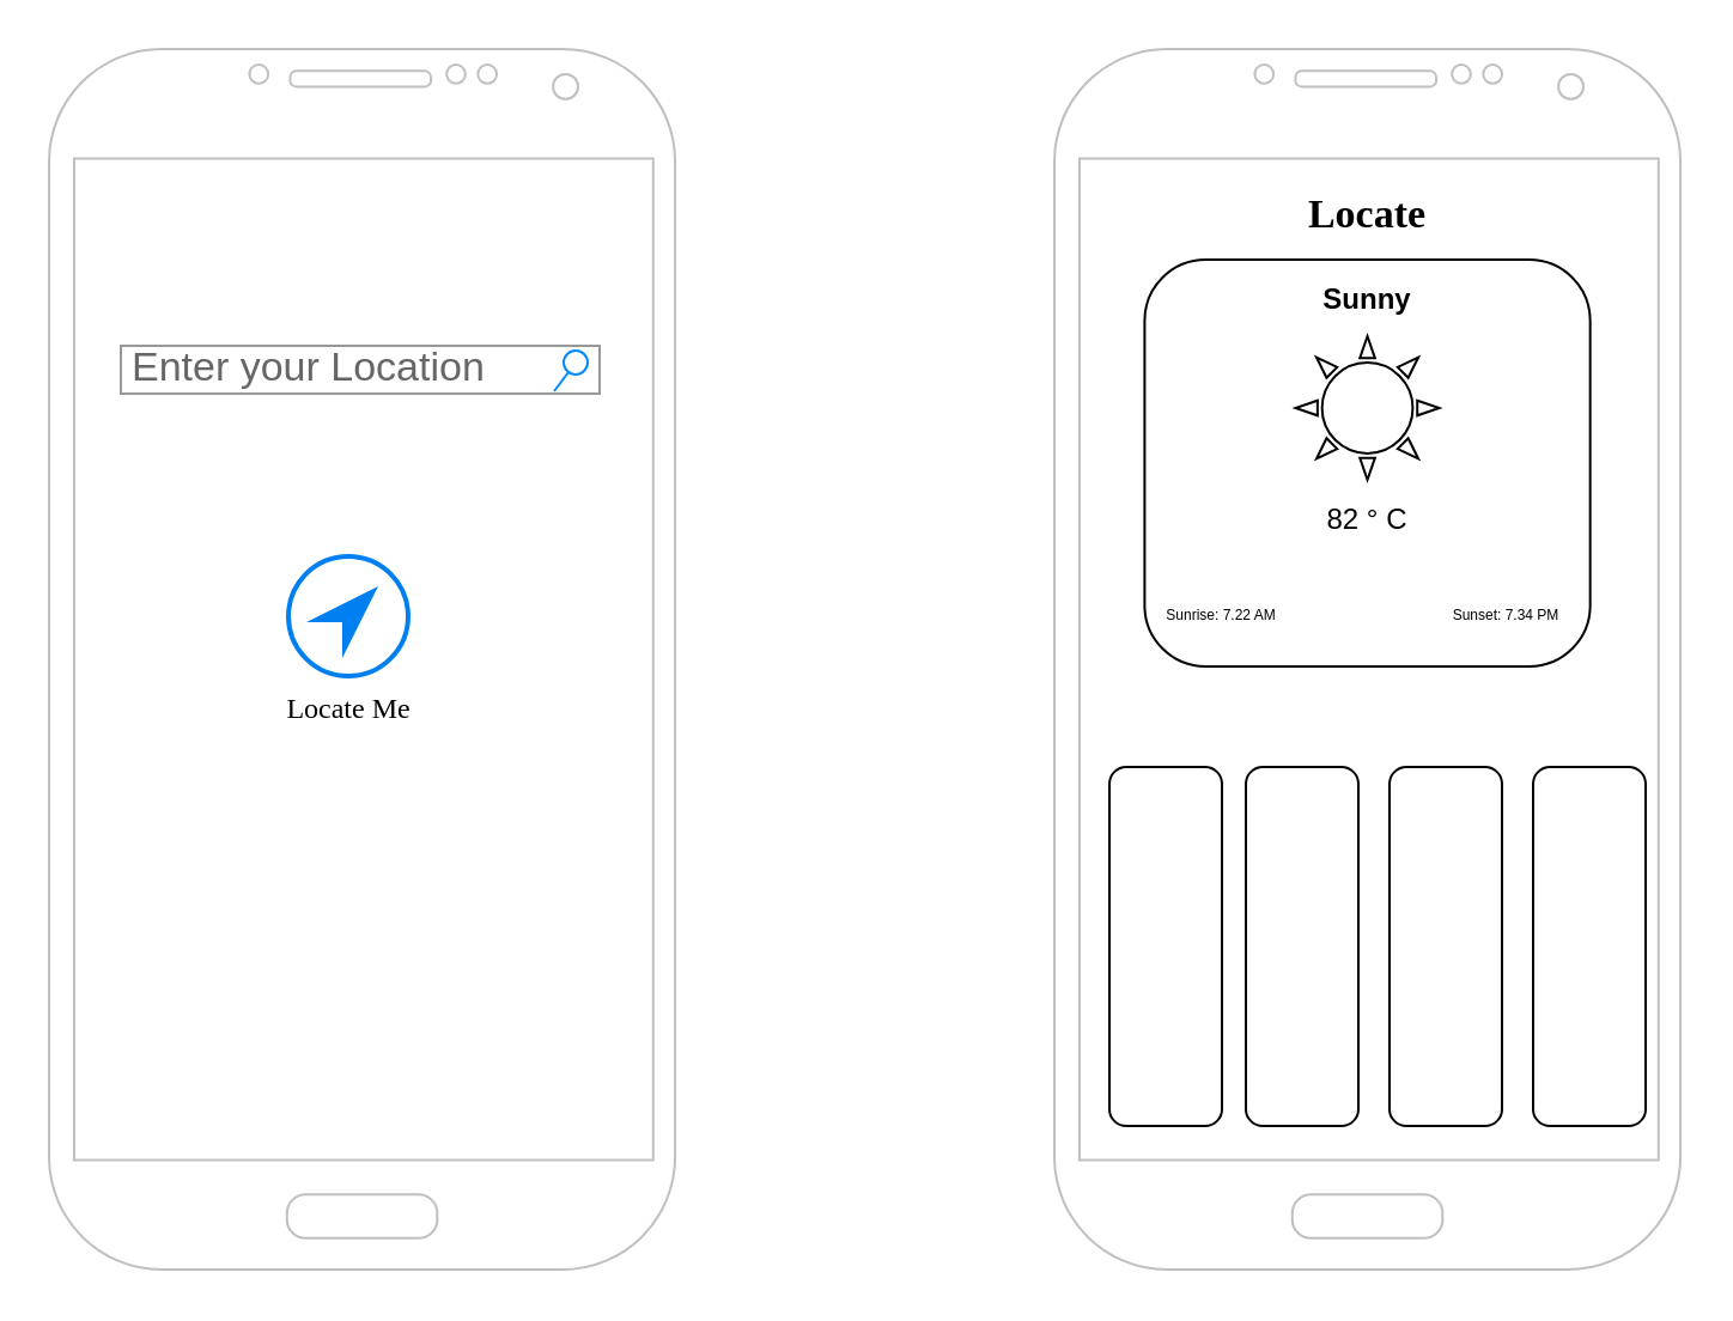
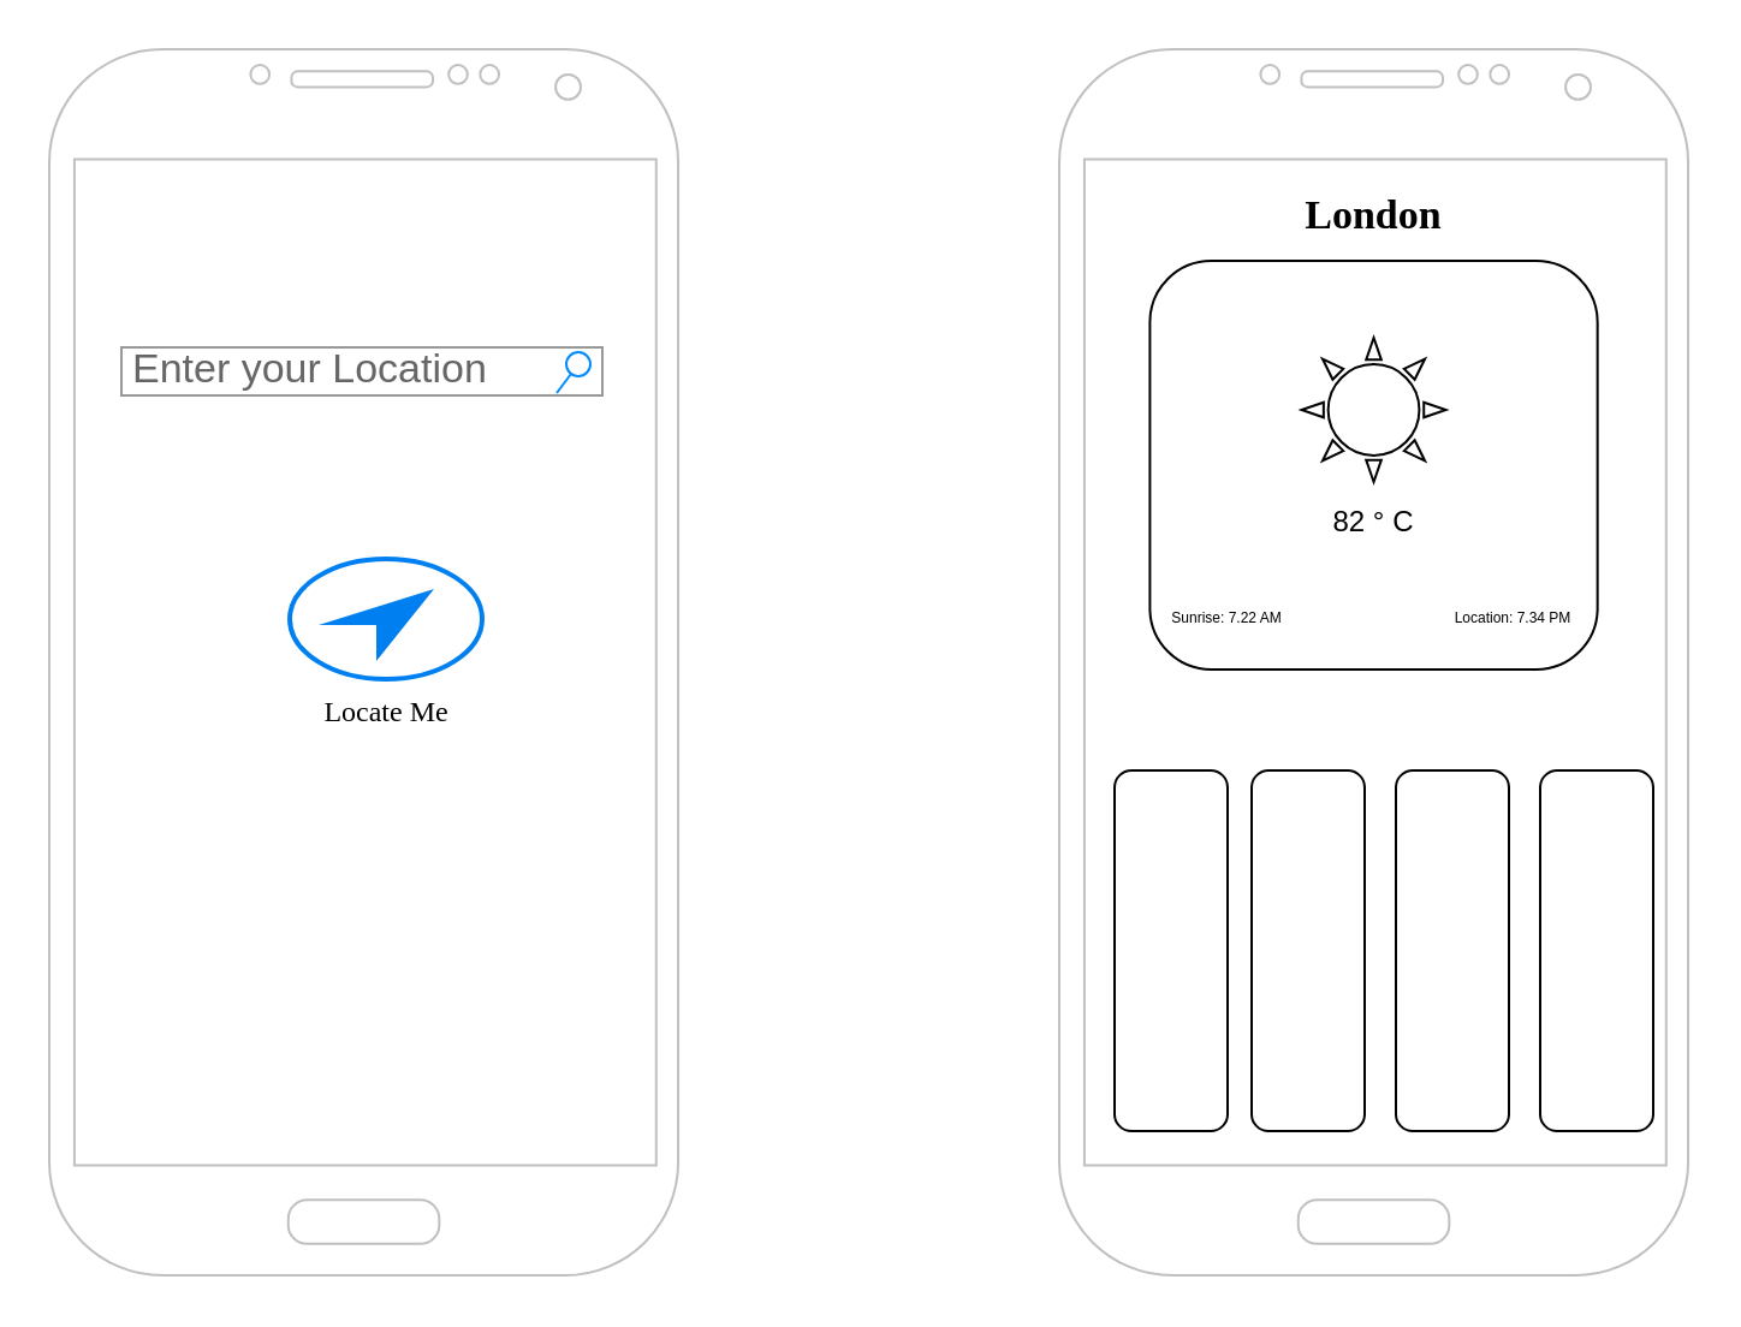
- <mxCell id="6" value="&lt;b&gt;&lt;font style=&quot;font-size: 17px;&quot; face=&quot;Tahoma&quot;&gt;Locate&lt;/font&gt;&lt;/b&gt;" style="text;html=1;strokeColor=none;fillColor=none;align=center;verticalAlign=middle;whiteSpace=wrap;rounded=0;" vertex="1" parent="1"><mxGeometry x="530.77" y="70" width="80" height="40" as="geometry" /></mxCell>
+ <mxCell id="6" value="&lt;b&gt;&lt;font style=&quot;font-size: 17px;&quot; face=&quot;Tahoma&quot;&gt;London&lt;/font&gt;&lt;/b&gt;" style="text;html=1;strokeColor=none;fillColor=none;align=center;verticalAlign=middle;whiteSpace=wrap;rounded=0;" vertex="1" parent="1"><mxGeometry x="530.77" y="70" width="80" height="40" as="geometry" /></mxCell>
- <mxCell id="14" value="Sunny" style="text;html=1;strokeColor=none;fillColor=none;align=center;verticalAlign=middle;whiteSpace=wrap;rounded=0;fontStyle=1" vertex="1" parent="1"><mxGeometry x="540.77" y="110" width="60" height="30" as="geometry" /></mxCell>
- <mxCell id="4" value="Locate Me" style="html=1;verticalLabelPosition=bottom;align=center;labelBackgroundColor=#ffffff;verticalAlign=top;strokeWidth=2;strokeColor=#0080F0;shadow=0;dashed=0;shape=mxgraph.ios7.icons.location_2;fontFamily=Tahoma;fontStyle=0;fontColor=#000000;" vertex="1" parent="1"><mxGeometry x="120" y="232" width="50" height="50" as="geometry" /></mxCell>
+ <mxCell id="4" value="Locate Me" style="html=1;verticalLabelPosition=bottom;align=center;labelBackgroundColor=#ffffff;verticalAlign=top;strokeWidth=2;strokeColor=#0080F0;shadow=0;dashed=0;shape=mxgraph.ios7.icons.location_2;fontFamily=Tahoma;fontStyle=0;fontColor=#000000;" vertex="1" parent="1"><mxGeometry x="120" y="232" width="80" height="50" as="geometry" /></mxCell>
- <mxCell id="16" value="Sunset: 7.34 PM" style="text;html=1;strokeColor=none;fillColor=none;align=center;verticalAlign=middle;whiteSpace=wrap;rounded=0;fontSize=6;" vertex="1" parent="1"><mxGeometry x="559" y="247" width="140" height="20" as="geometry" /></mxCell>
+ <mxCell id="16" value="Location: 7.34 PM" style="text;html=1;strokeColor=none;fillColor=none;align=center;verticalAlign=middle;whiteSpace=wrap;rounded=0;fontSize=6;" vertex="1" parent="1"><mxGeometry x="559" y="247" width="140" height="20" as="geometry" /></mxCell>
